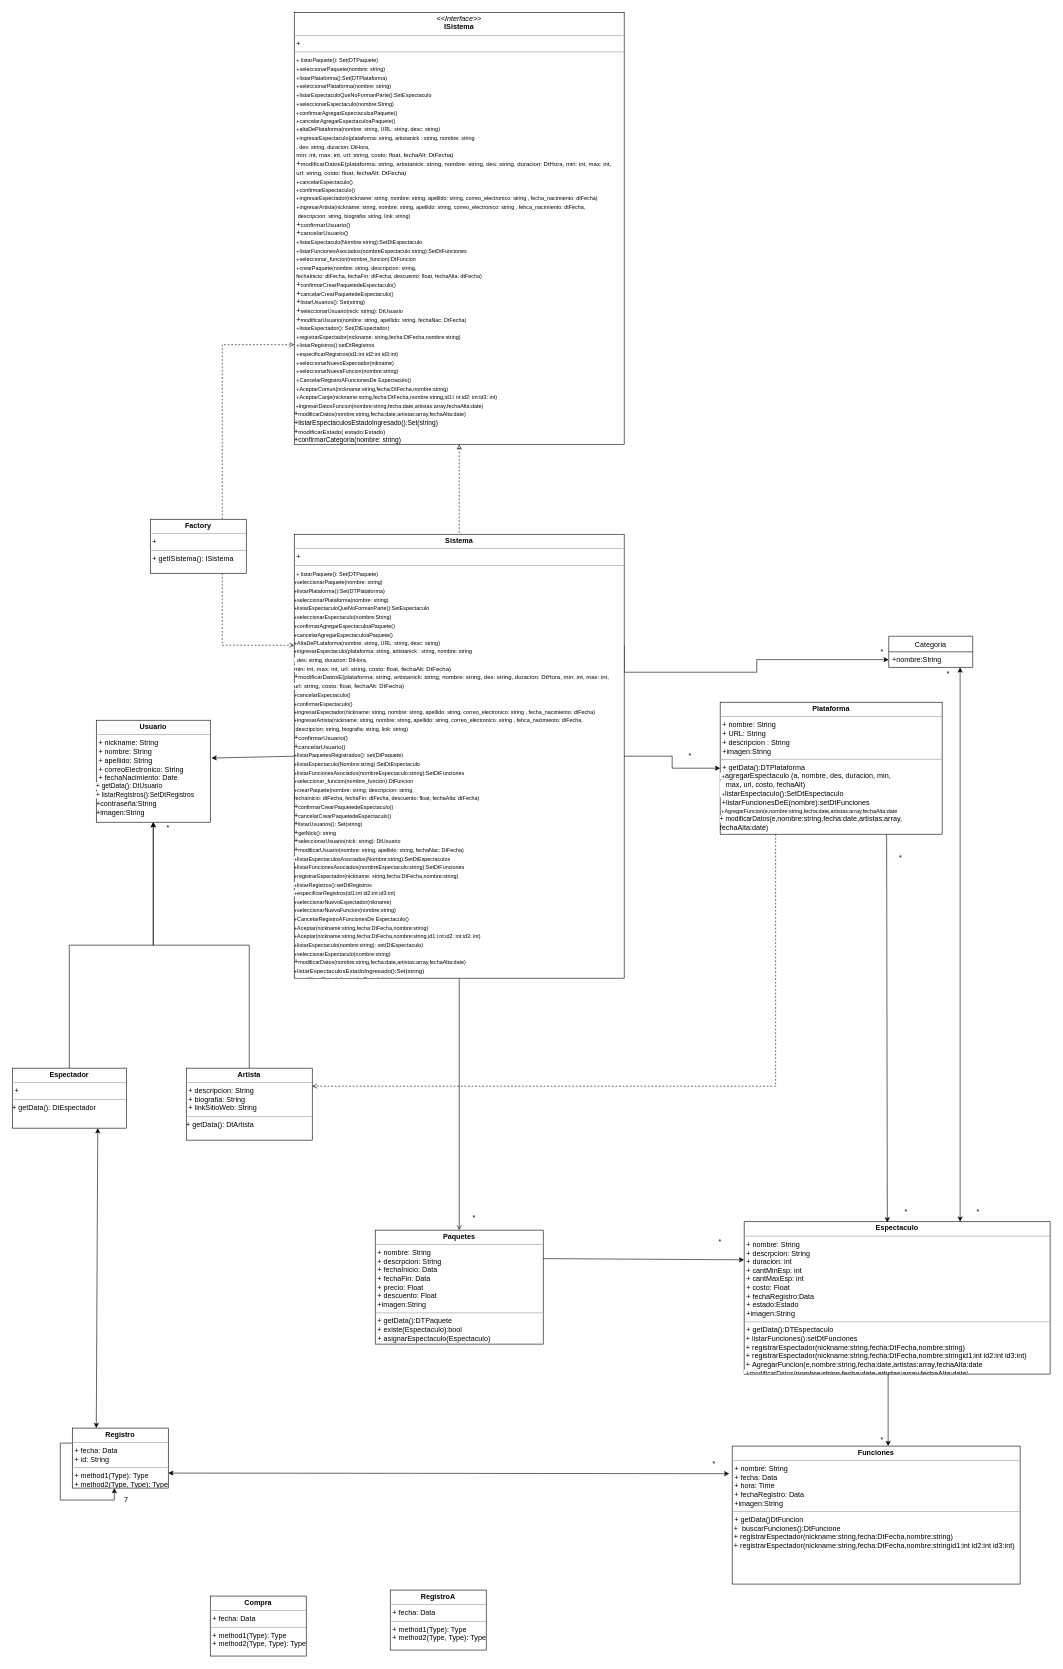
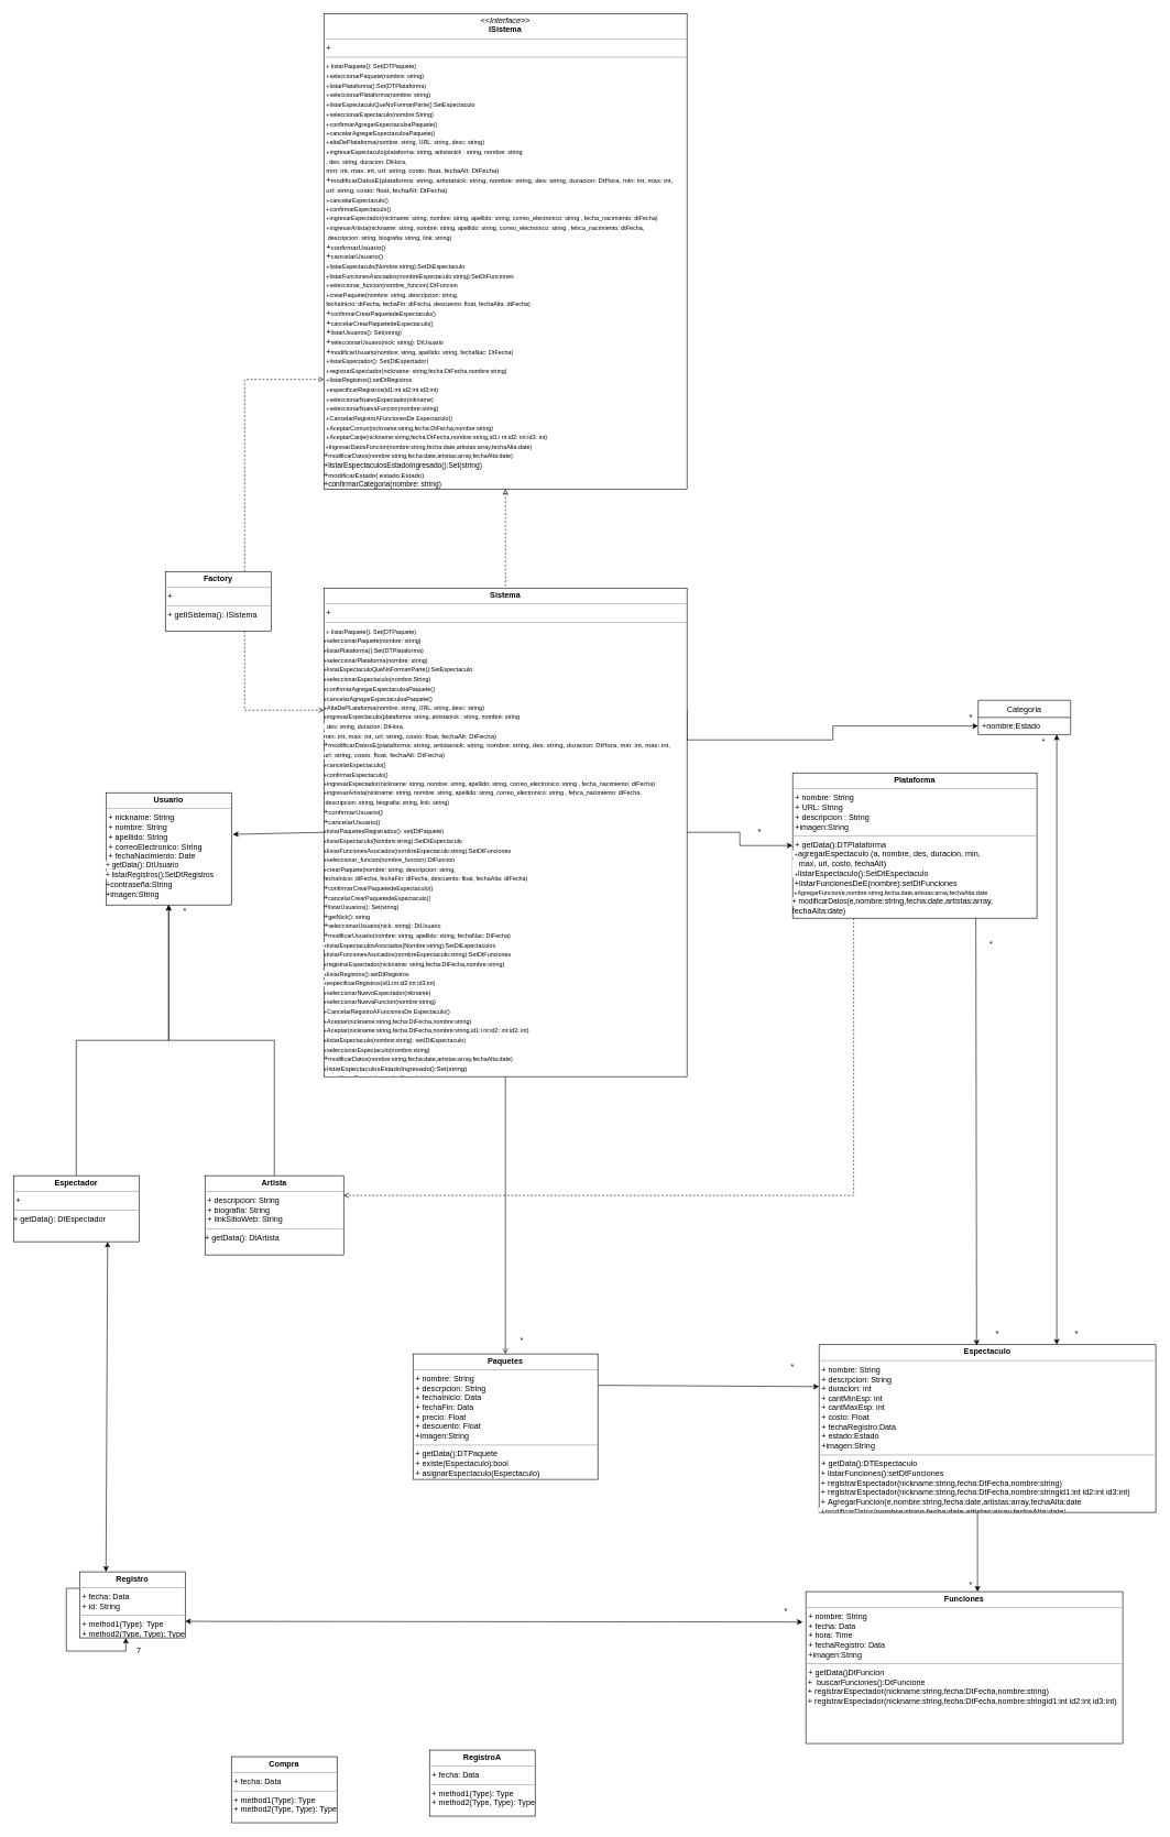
- <mxCell id="42" value="+nombre:String" style="text;strokeColor=none;fillColor=none;align=left;verticalAlign=top;spacingLeft=4;spacingRight=4;overflow=hidden;rotatable=0;points=[[0,0.5],[1,0.5]];portConstraint=eastwest;" parent="41" vertex="1"><mxGeometry y="26" width="140" height="26" as="geometry" /></mxCell>
+ <mxCell id="42" value="+nombre:Estado" style="text;strokeColor=none;fillColor=none;align=left;verticalAlign=top;spacingLeft=4;spacingRight=4;overflow=hidden;rotatable=0;points=[[0,0.5],[1,0.5]];portConstraint=eastwest;" parent="41" vertex="1"><mxGeometry y="26" width="140" height="26" as="geometry" /></mxCell>
